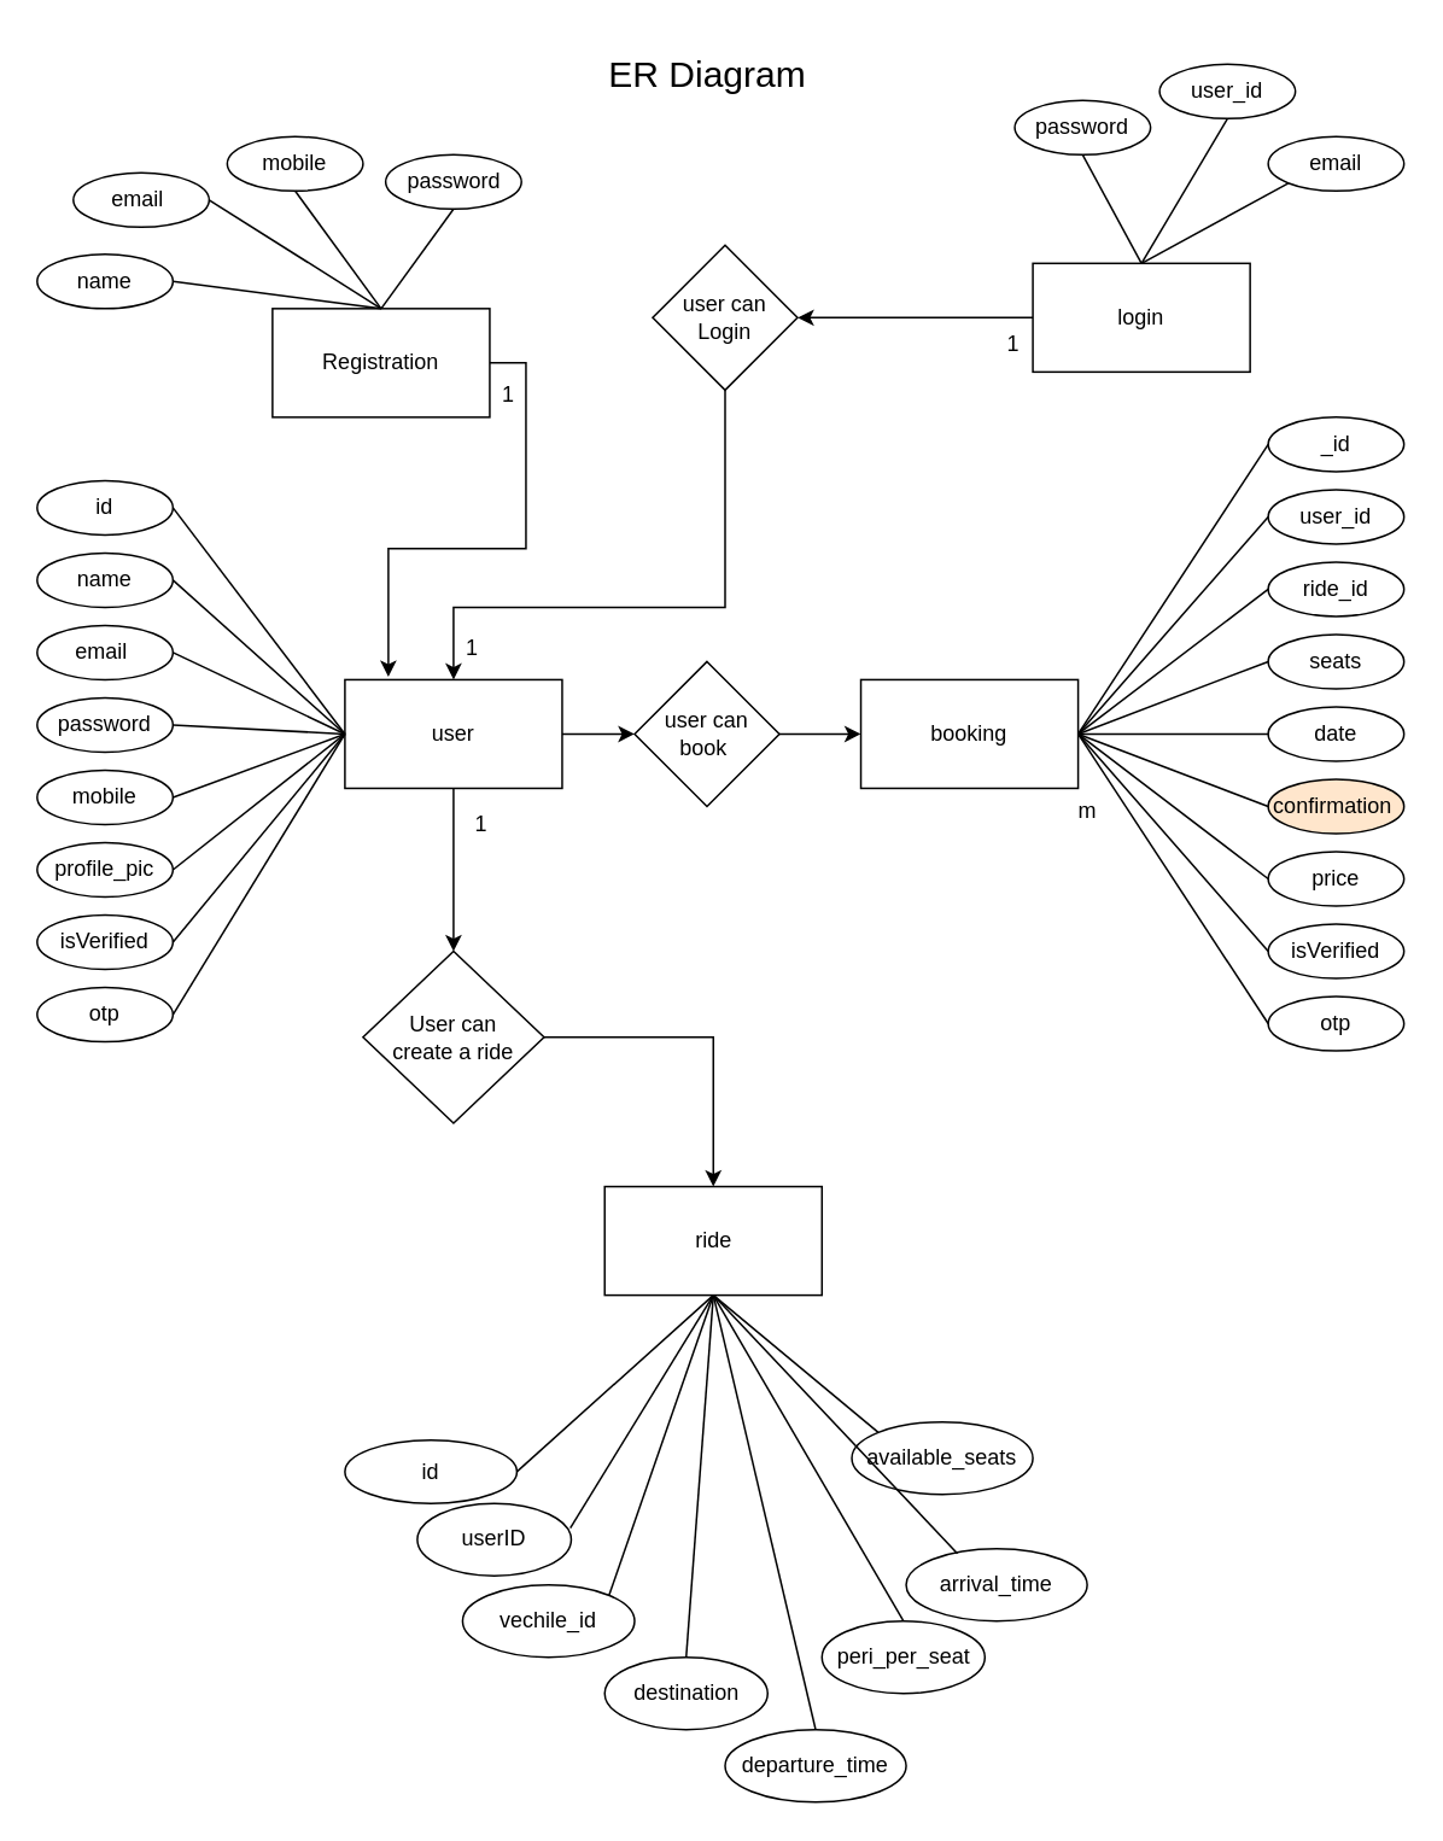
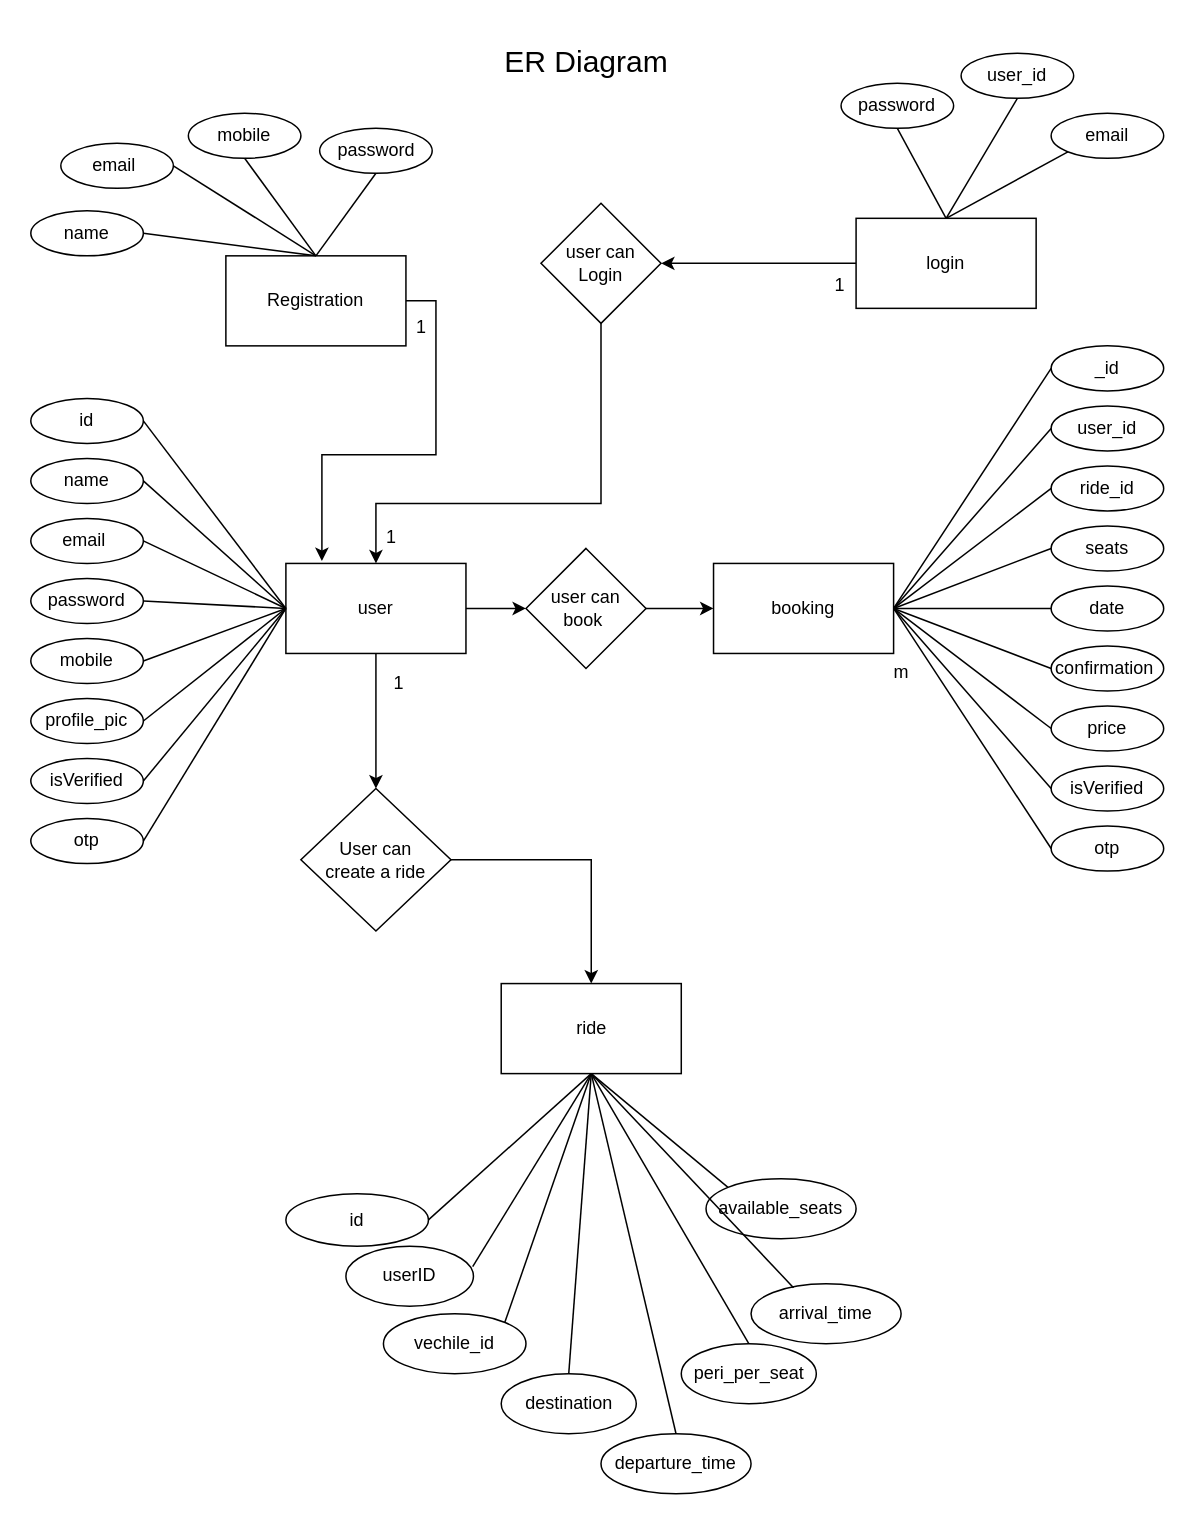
- <mxCell id="27" value="confirmation&amp;nbsp;" style="ellipse;whiteSpace=wrap;html=1;fillColor=#ffe6cc;" parent="1" vertex="1"><mxGeometry x="700" y="430" width="75" height="30" as="geometry" /></mxCell>
+ <mxCell id="27" value="confirmation&amp;nbsp;" style="ellipse;whiteSpace=wrap;html=1;" parent="1" vertex="1"><mxGeometry x="700" y="430" width="75" height="30" as="geometry" /></mxCell>
